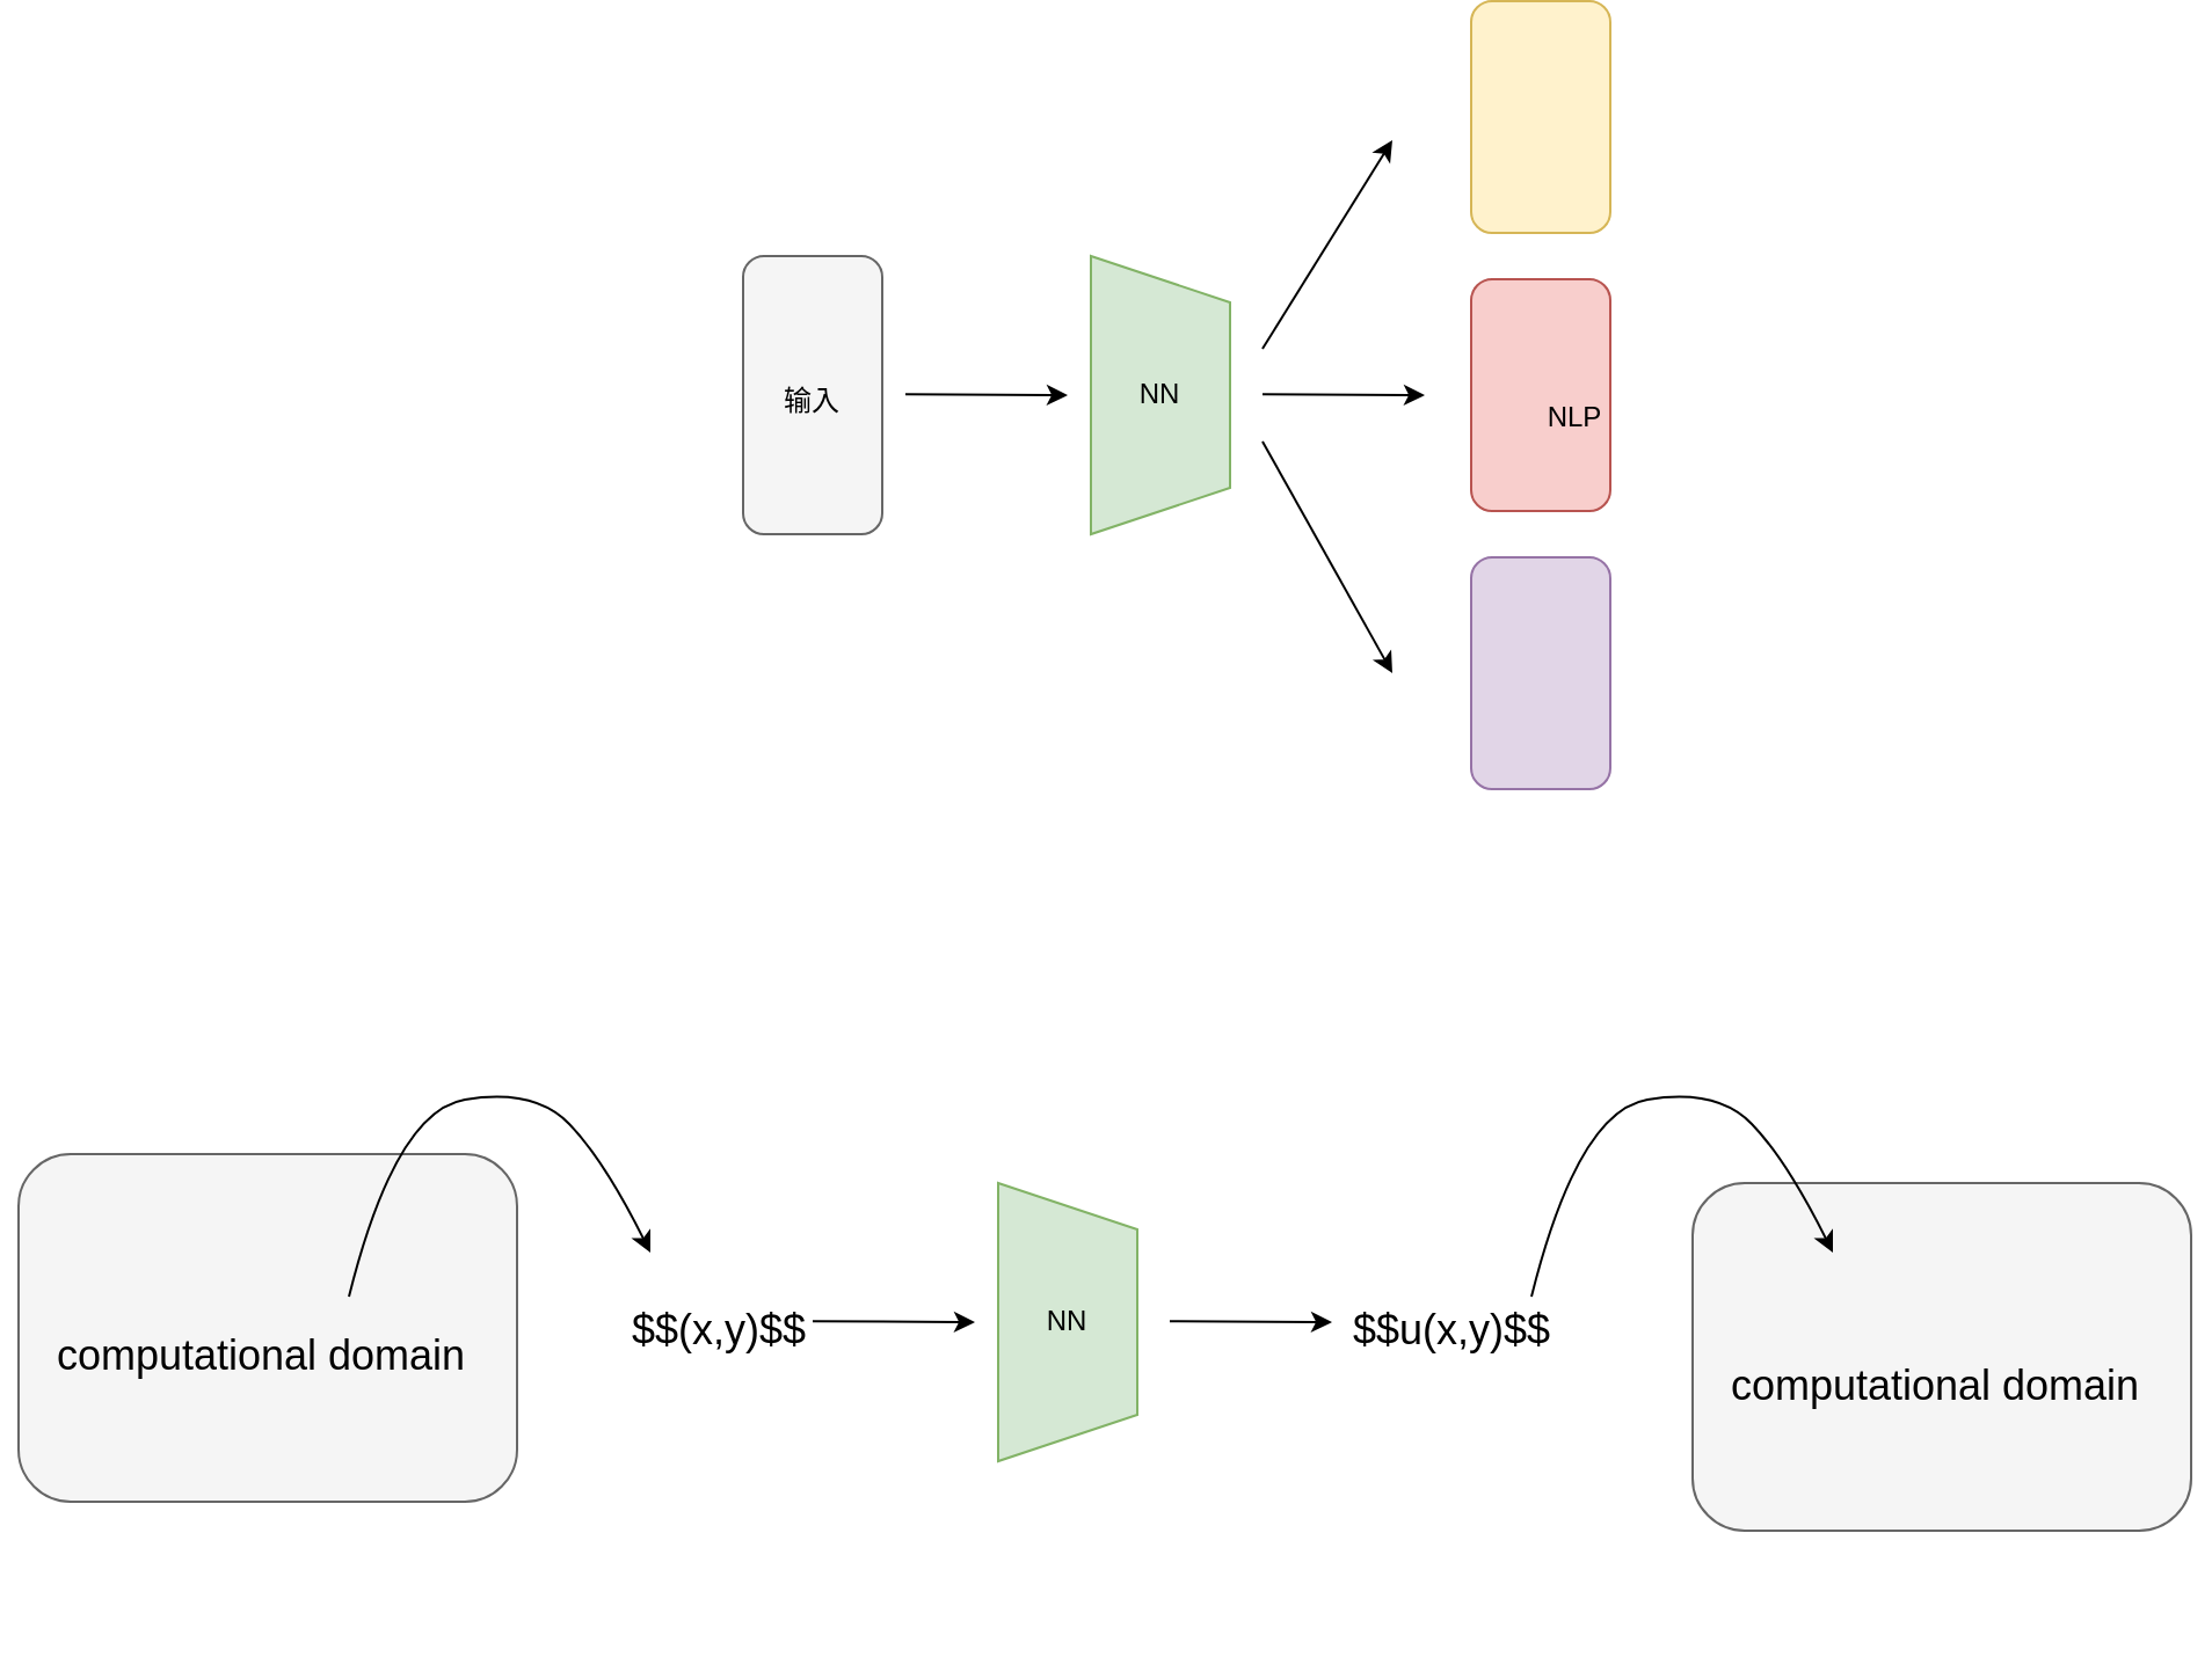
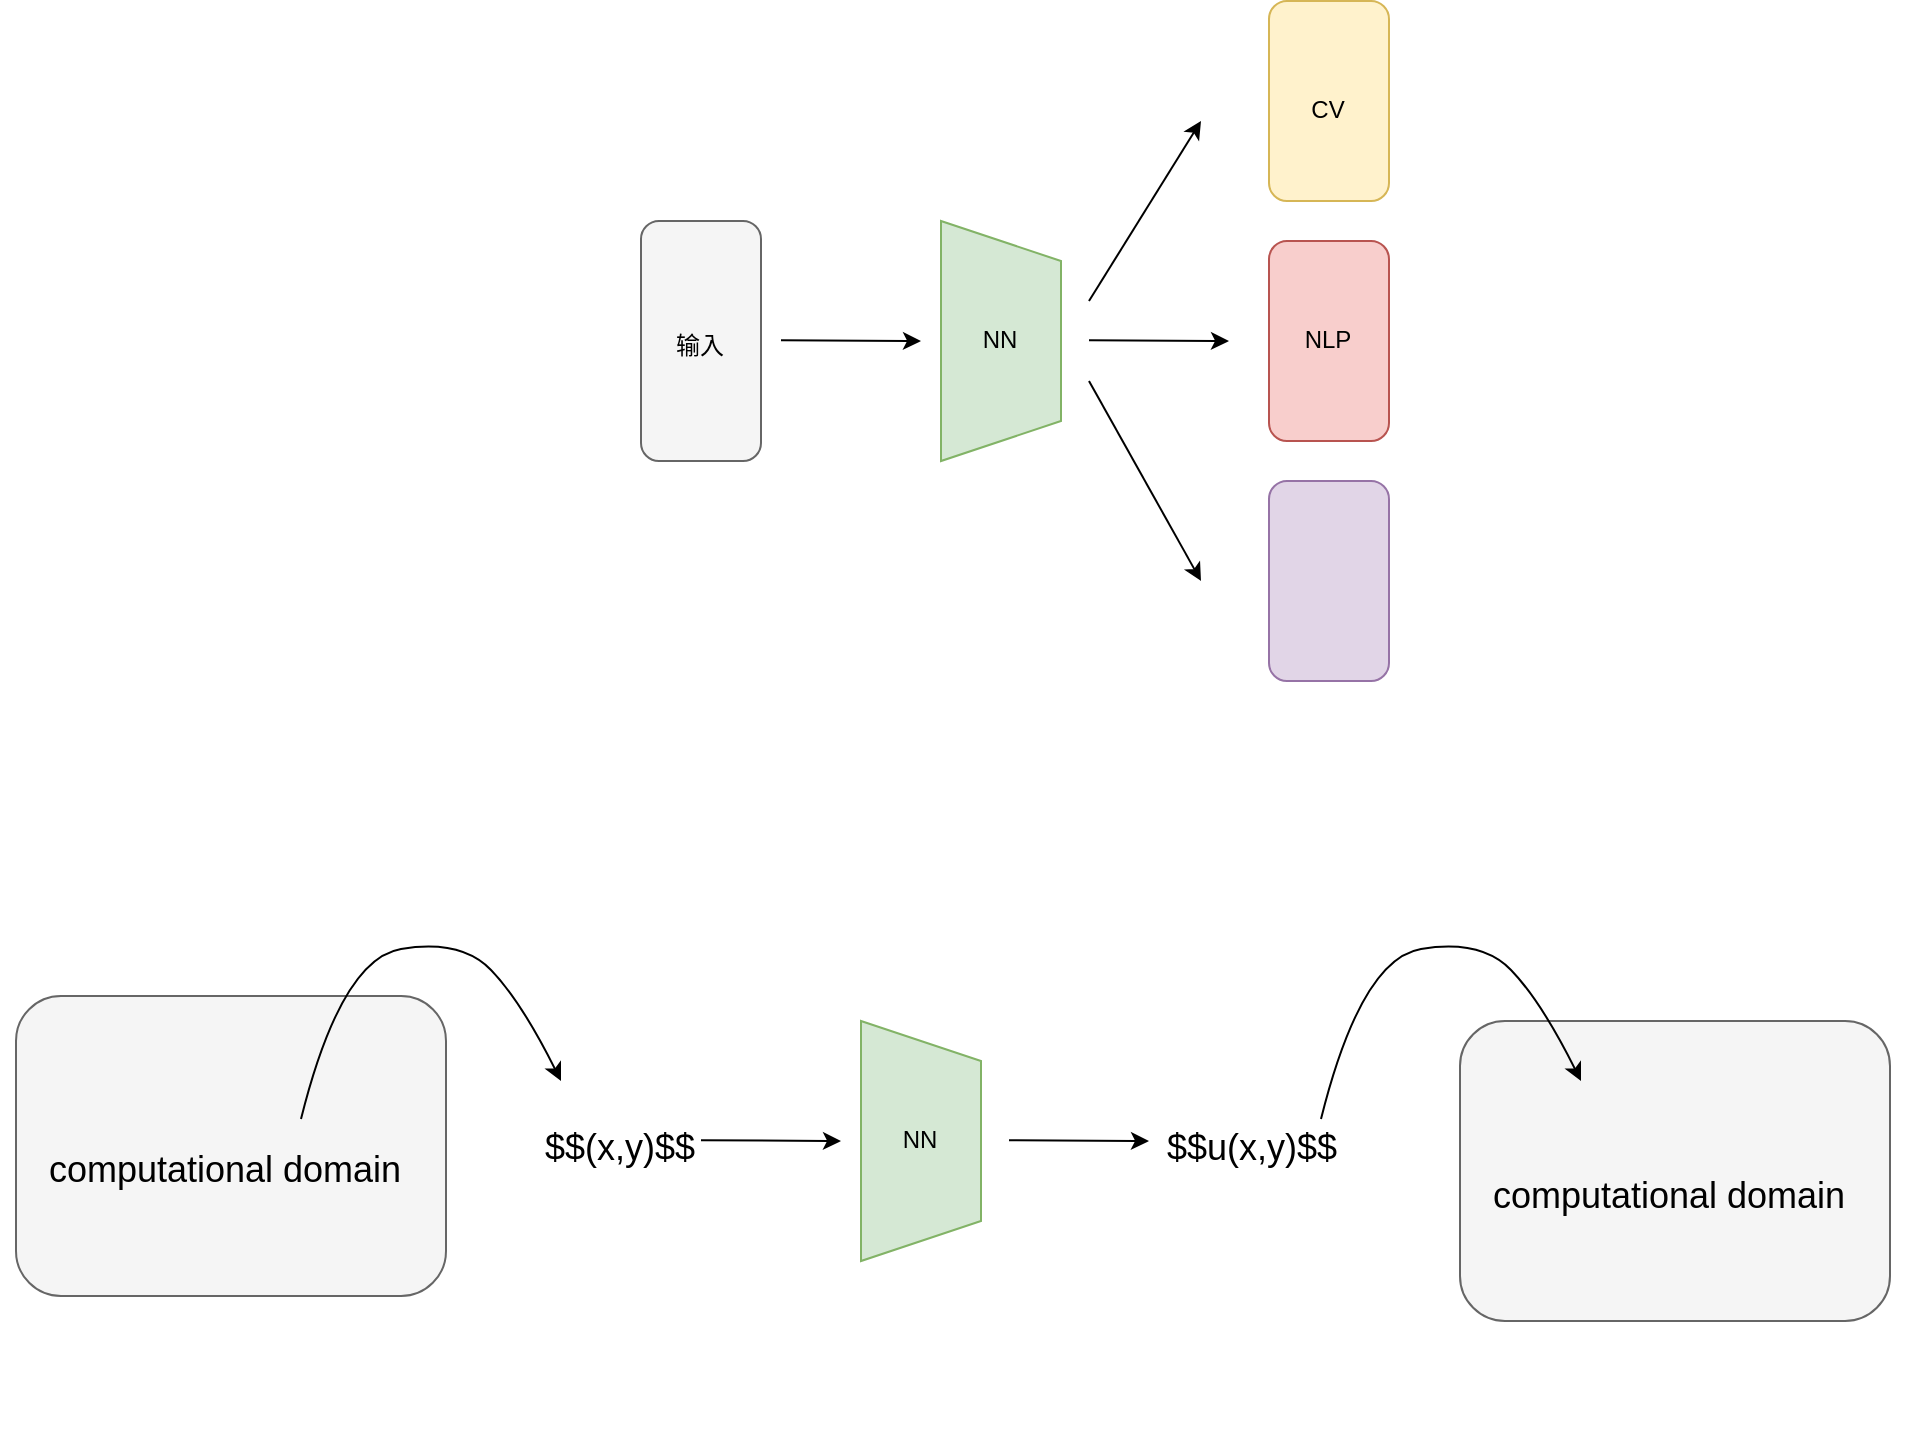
+ <mxCell id="11" value="CV" style="text;html=1;strokeColor=none;fillColor=none;align=center;verticalAlign=middle;whiteSpace=wrap;rounded=0;" vertex="1" parent="1"><mxGeometry x="634" y="40" width="60" height="30" as="geometry" /></mxCell>
- <mxCell id="12" value="NLP" style="text;html=1;strokeColor=none;fillColor=none;align=center;verticalAlign=middle;whiteSpace=wrap;rounded=0;" vertex="1" parent="1"><mxGeometry x="649" y="165" width="60" height="30" as="geometry" /></mxCell>
+ <mxCell id="12" value="NLP" style="text;html=1;strokeColor=none;fillColor=none;align=center;verticalAlign=middle;whiteSpace=wrap;rounded=0;" vertex="1" parent="1"><mxGeometry x="634" y="155" width="60" height="30" as="geometry" /></mxCell>
